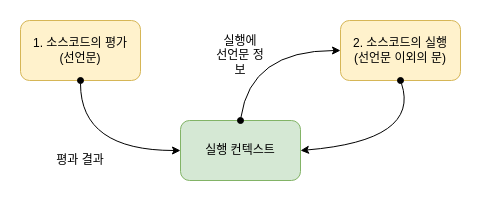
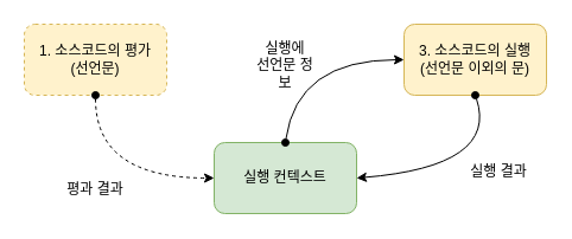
- <mxCell id="3" value="1. 소스코드의 평가&lt;br&gt;(선언문)" style="rounded=1;whiteSpace=wrap;html=1;fillColor=#fff2cc;strokeColor=#d6b656;" vertex="1" parent="1"><mxGeometry x="20" y="20" width="120" height="60" as="geometry" /></mxCell>
+ <mxCell id="3" value="1. 소스코드의 평가&lt;br&gt;(선언문)" style="rounded=1;whiteSpace=wrap;html=1;fillColor=#fff2cc;strokeColor=#d6b656;dashed=1;" vertex="1" parent="1"><mxGeometry x="20" y="20" width="120" height="60" as="geometry" /></mxCell>
- <mxCell id="4" value="2. 소스코드의 실행&lt;br&gt;(선언문 이외의 문)" style="rounded=1;whiteSpace=wrap;html=1;fillColor=#fff2cc;strokeColor=#d6b656;" vertex="1" parent="1"><mxGeometry x="340" y="20" width="120" height="60" as="geometry" /></mxCell>
+ <mxCell id="4" value="3. 소스코드의 실행&lt;br&gt;(선언문 이외의 문)" style="rounded=1;whiteSpace=wrap;html=1;fillColor=#fff2cc;strokeColor=#d6b656;" vertex="1" parent="1"><mxGeometry x="340" y="20" width="120" height="60" as="geometry" /></mxCell>
- <mxCell id="5" value="" style="curved=1;endArrow=classic;html=1;rounded=0;exitX=0.5;exitY=1;exitDx=0;exitDy=0;entryX=0;entryY=0.5;entryDx=0;entryDy=0;startArrow=oval;startFill=1;" edge="1" parent="1" source="3" target="2"><mxGeometry width="50" height="50" relative="1" as="geometry"><mxPoint x="160" y="160" as="sourcePoint" /><mxPoint x="210" y="110" as="targetPoint" /><Array as="points"><mxPoint x="80" y="150" /></Array></mxGeometry></mxCell>
+ <mxCell id="5" value="" style="curved=1;endArrow=classic;html=1;rounded=0;exitX=0.5;exitY=1;exitDx=0;exitDy=0;entryX=0;entryY=0.5;entryDx=0;entryDy=0;startArrow=oval;startFill=1;dashed=1;" edge="1" parent="1" source="3" target="2"><mxGeometry width="50" height="50" relative="1" as="geometry"><mxPoint x="160" y="160" as="sourcePoint" /><mxPoint x="210" y="110" as="targetPoint" /><Array as="points"><mxPoint x="80" y="150" /></Array></mxGeometry></mxCell>
+ <mxCell id="9" value="실행 결과" style="text;html=1;strokeColor=none;fillColor=none;align=center;verticalAlign=middle;whiteSpace=wrap;rounded=0;" vertex="1" parent="1"><mxGeometry x="390" y="130" width="60" height="30" as="geometry" /></mxCell>
